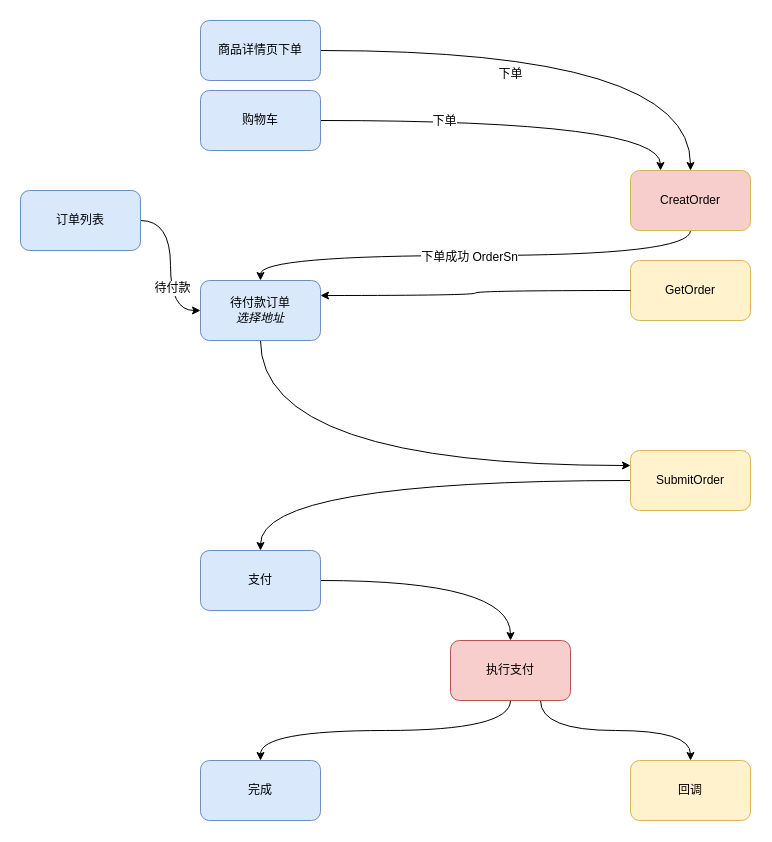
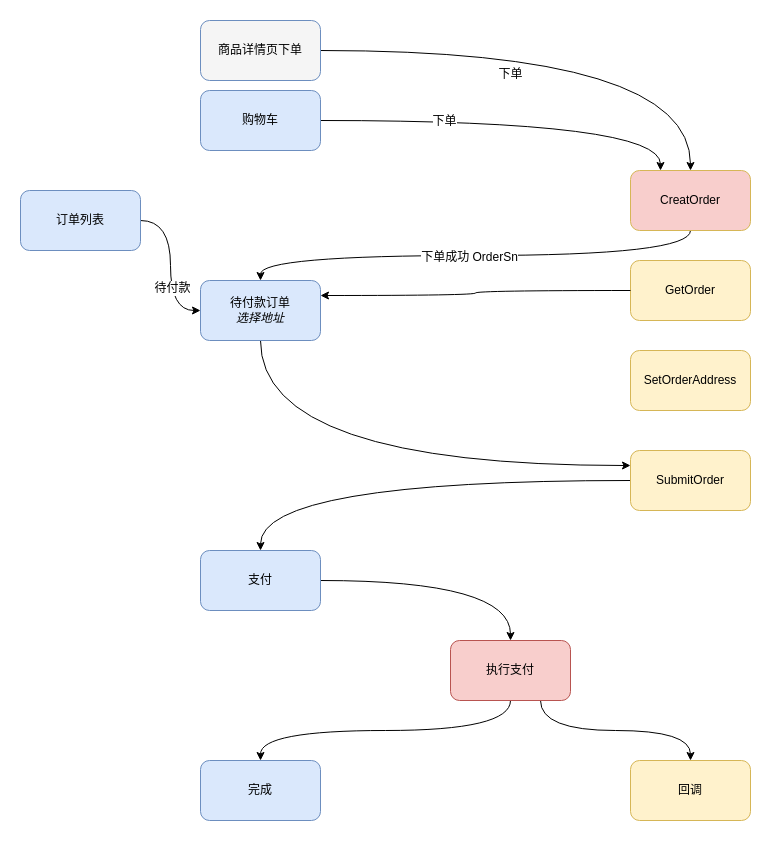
- <mxCell id="14" value="商品详情页下单&lt;br&gt;" parent="1" style="rounded=1;whiteSpace=wrap;html=1;fillColor=#dae8fc;strokeColor=#6c8ebf;" vertex="1"><mxGeometry as="geometry" x="200" height="60" width="120" y="20" /></mxCell>
+ <mxCell id="14" value="商品详情页下单&lt;br&gt;" parent="1" style="rounded=1;whiteSpace=wrap;html=1;fillColor=#f5f5f5;strokeColor=#6c8ebf;" vertex="1"><mxGeometry as="geometry" x="200" height="60" width="120" y="20" /></mxCell>
+ <mxCell id="27" value="SetOrderAddress&lt;br&gt;" parent="1" style="rounded=1;whiteSpace=wrap;html=1;fillColor=#fff2cc;strokeColor=#d6b656;" vertex="1"><mxGeometry as="geometry" x="630" height="60" width="120" y="350" /></mxCell>
